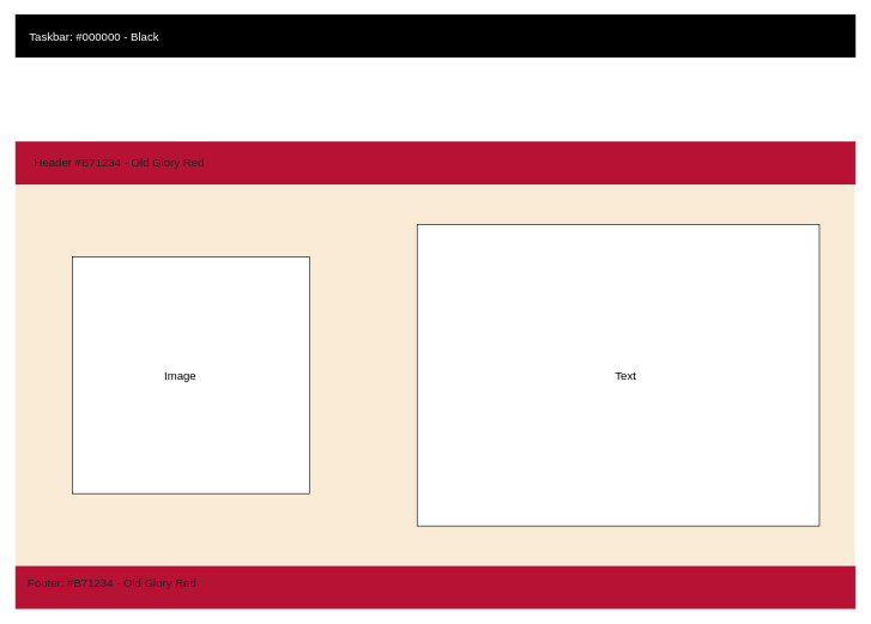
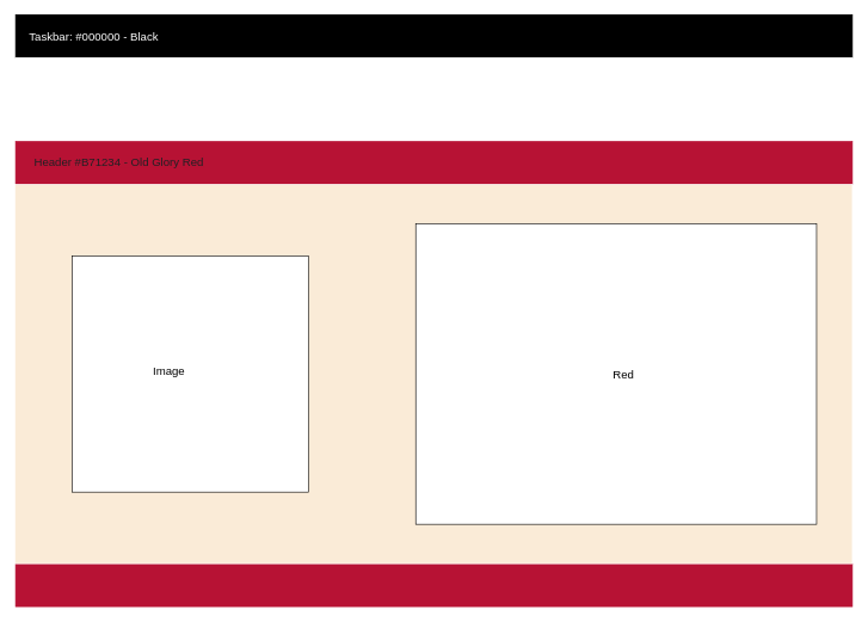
- <mxCell id="9" value="&lt;font style=&quot;font-size: 16px;&quot;&gt;Image&lt;/font&gt;" style="text;html=1;align=center;verticalAlign=middle;resizable=0;points=[];autosize=1;strokeColor=none;fillColor=none;" vertex="1" parent="1"><mxGeometry x="220" y="512" width="60" height="20" as="geometry" /></mxCell>
+ <mxCell id="9" value="&lt;font style=&quot;font-size: 16px;&quot;&gt;Image&lt;/font&gt;" style="text;html=1;align=center;verticalAlign=middle;resizable=0;points=[];autosize=1;strokeColor=none;fillColor=none;" vertex="1" parent="1"><mxGeometry x="205" y="507" width="60" height="20" as="geometry" /></mxCell>
- <mxCell id="10" value="&lt;font style=&quot;font-size: 16px;&quot;&gt;Text&lt;/font&gt;" style="text;html=1;align=center;verticalAlign=middle;resizable=0;points=[];autosize=1;strokeColor=none;fillColor=none;" vertex="1" parent="1"><mxGeometry x="850" y="512" width="40" height="20" as="geometry" /></mxCell>
+ <mxCell id="10" value="&lt;font style=&quot;font-size: 16px;&quot;&gt;Red&lt;/font&gt;" style="text;html=1;align=center;verticalAlign=middle;resizable=0;points=[];autosize=1;strokeColor=none;fillColor=none;" vertex="1" parent="1"><mxGeometry x="850" y="512" width="40" height="20" as="geometry" /></mxCell>
- <mxCell id="13" value="&lt;div style=&quot;clear: none; padding-top: 0px; border-radius: 8px; text-align: left; font-family: arial, sans-serif; color: rgb(32, 33, 36);&quot; lang=&quot;en-NZ&quot; data-md=&quot;25&quot; class=&quot;wDYxhc NFQFxe viOShc LKPcQc&quot;&gt;&lt;div style=&quot;padding: 0px;&quot; data-ved=&quot;2ahUKEwiTg-HWq9H3AhX2T2wGHRLKAtEQtwcoAHoECAUQAA&quot; data-hveid=&quot;CAUQAA&quot; role=&quot;heading&quot; aria-level=&quot;3&quot; class=&quot;HwtpBd gsrt PZPZlf kTOYnf&quot;&gt;&lt;div style=&quot;line-height: 1; margin-bottom: 12px; margin-top: 0px; overflow-wrap: break-word; display: flex;&quot; data-tts-text=&quot;#FFFFFF&quot; data-tts=&quot;answers&quot; class=&quot;Z0LcW AZCkJd d2J77b&quot;&gt;&lt;div style=&quot;&quot;&gt;&lt;span style=&quot;font-size: 16px; background-color: rgb(183, 18, 52);&quot;&gt;Footer: #B71234 - Old Glory Red&lt;/span&gt;&lt;/div&gt;&lt;/div&gt;&lt;div style=&quot;background-color: rgb(255, 255, 255); font-size: 14px; color: rgb(112, 117, 122);&quot; class=&quot;yxAsKe&quot;&gt;&lt;/div&gt;&lt;/div&gt;&lt;/div&gt;&lt;div style=&quot;clear: none; padding-left: 0px; padding-right: 0px; color: rgb(32, 33, 36); font-family: arial, sans-serif; font-size: 14px; text-align: left; background-color: rgb(255, 255, 255);&quot; lang=&quot;en-NZ&quot; data-md=&quot;135&quot; class=&quot;wDYxhc&quot;&gt;&lt;div data-hveid=&quot;CAoQAA&quot; class=&quot;Crs1tb&quot;&gt;&lt;/div&gt;&lt;/div&gt;" style="text;html=1;align=center;verticalAlign=middle;resizable=0;points=[];autosize=1;strokeColor=none;fillColor=none;" vertex="1" parent="1"><mxGeometry x="30" y="802" width="250" height="30" as="geometry" /></mxCell>
